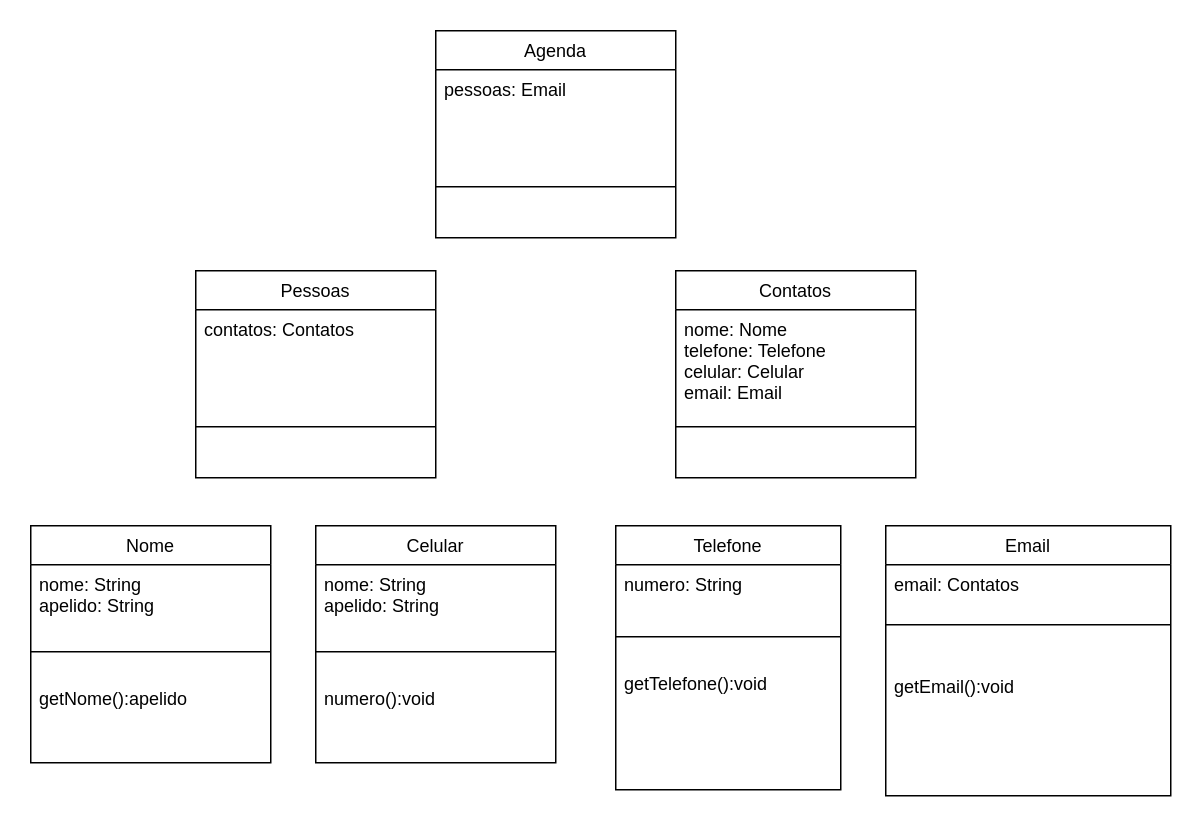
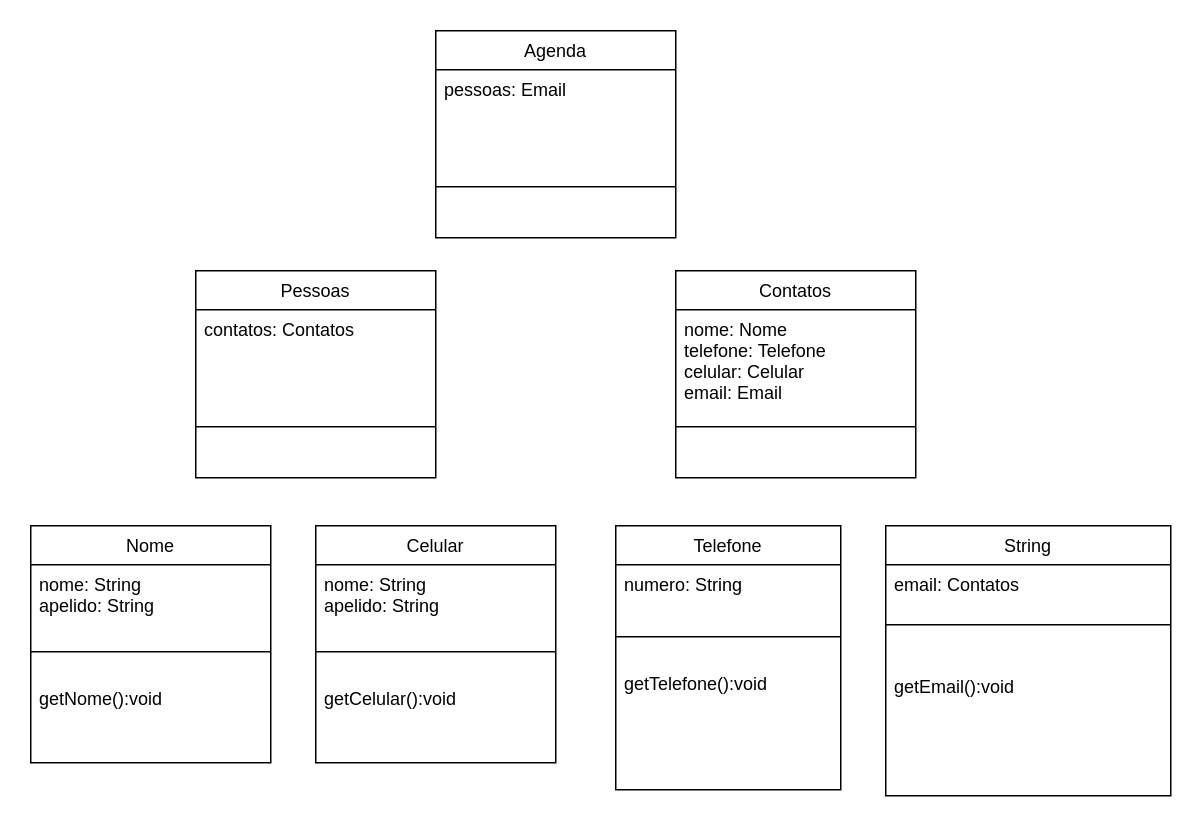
- <mxCell id="9" value="Email" style="swimlane;fontStyle=0;align=center;verticalAlign=top;childLayout=stackLayout;horizontal=1;startSize=26;horizontalStack=0;resizeParent=1;resizeParentMax=0;resizeLast=0;collapsible=1;marginBottom=0;rounded=0;sketch=0;" vertex="1" parent="1"><mxGeometry x="590" y="350" width="190" height="180" as="geometry" /></mxCell>
+ <mxCell id="9" value="String" style="swimlane;fontStyle=0;align=center;verticalAlign=top;childLayout=stackLayout;horizontal=1;startSize=26;horizontalStack=0;resizeParent=1;resizeParentMax=0;resizeLast=0;collapsible=1;marginBottom=0;rounded=0;sketch=0;" vertex="1" parent="1"><mxGeometry x="590" y="350" width="190" height="180" as="geometry" /></mxCell>
- <mxCell id="16" value="&#10;getNome():apelido" style="text;strokeColor=none;fillColor=none;align=left;verticalAlign=top;spacingLeft=4;spacingRight=4;overflow=hidden;rotatable=0;points=[[0,0.5],[1,0.5]];portConstraint=eastwest;rounded=0;sketch=0;" vertex="1" parent="13"><mxGeometry y="88" width="160" height="70" as="geometry" /></mxCell>
+ <mxCell id="16" value="&#10;getNome():void" style="text;strokeColor=none;fillColor=none;align=left;verticalAlign=top;spacingLeft=4;spacingRight=4;overflow=hidden;rotatable=0;points=[[0,0.5],[1,0.5]];portConstraint=eastwest;rounded=0;sketch=0;" vertex="1" parent="13"><mxGeometry y="88" width="160" height="70" as="geometry" /></mxCell>
- <mxCell id="20" value="&#10;numero():void" style="text;strokeColor=none;fillColor=none;align=left;verticalAlign=top;spacingLeft=4;spacingRight=4;overflow=hidden;rotatable=0;points=[[0,0.5],[1,0.5]];portConstraint=eastwest;rounded=0;sketch=0;" vertex="1" parent="17"><mxGeometry y="88" width="160" height="70" as="geometry" /></mxCell>
+ <mxCell id="20" value="&#10;getCelular():void" style="text;strokeColor=none;fillColor=none;align=left;verticalAlign=top;spacingLeft=4;spacingRight=4;overflow=hidden;rotatable=0;points=[[0,0.5],[1,0.5]];portConstraint=eastwest;rounded=0;sketch=0;" vertex="1" parent="17"><mxGeometry y="88" width="160" height="70" as="geometry" /></mxCell>
